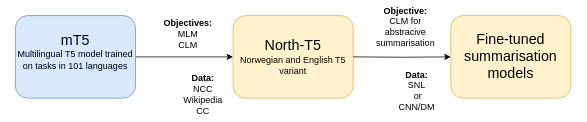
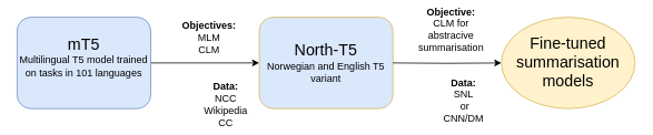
- <mxCell id="4" value="&lt;font style=&quot;&quot;&gt;&lt;span style=&quot;font-size: 19px;&quot;&gt;North-T5&lt;/span&gt;&lt;br&gt;&lt;font style=&quot;font-size: 12px;&quot;&gt;Norwegian and English T5 variant&lt;/font&gt;&lt;br&gt;&lt;/font&gt;" style="rounded=1;whiteSpace=wrap;html=1;fillColor=#fff2cc;strokeColor=#d6b656;" vertex="1" parent="1"><mxGeometry x="310" y="20" width="160" height="110" as="geometry" /></mxCell>
+ <mxCell id="4" value="&lt;font style=&quot;&quot;&gt;&lt;span style=&quot;font-size: 19px;&quot;&gt;North-T5&lt;/span&gt;&lt;br&gt;&lt;font style=&quot;font-size: 12px;&quot;&gt;Norwegian and English T5 variant&lt;/font&gt;&lt;br&gt;&lt;/font&gt;" style="rounded=1;whiteSpace=wrap;html=1;fillColor=#dae8fc;strokeColor=#d6b656;" vertex="1" parent="1"><mxGeometry x="310" y="20" width="160" height="110" as="geometry" /></mxCell>
- <mxCell id="10" value="&lt;font style=&quot;&quot;&gt;&lt;span style=&quot;font-size: 19px;&quot;&gt;Fine-tuned summarisation models&lt;/span&gt;&lt;br&gt;&lt;/font&gt;" style="rounded=1;whiteSpace=wrap;html=1;fillColor=#fff2cc;strokeColor=#d6b656;" vertex="1" parent="1"><mxGeometry x="600" y="20" width="160" height="110" as="geometry" /></mxCell>
+ <mxCell id="10" value="&lt;font style=&quot;&quot;&gt;&lt;span style=&quot;font-size: 19px;&quot;&gt;Fine-tuned summarisation models&lt;/span&gt;&lt;br&gt;&lt;/font&gt;" style="ellipse;whiteSpace=wrap;html=1;fillColor=#fff2cc;strokeColor=#d6b656;" vertex="1" parent="1"><mxGeometry x="600" y="20" width="160" height="110" as="geometry" /></mxCell>
